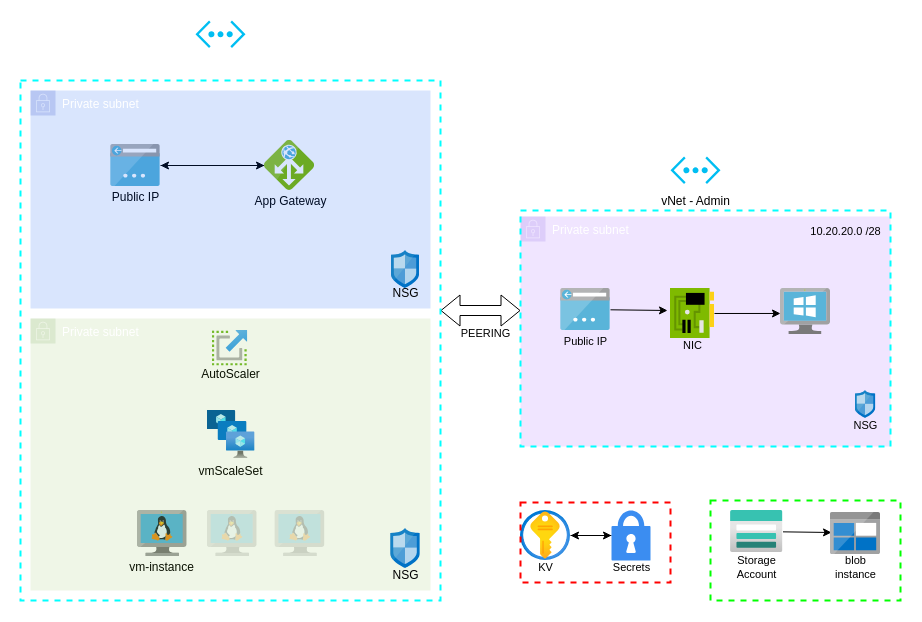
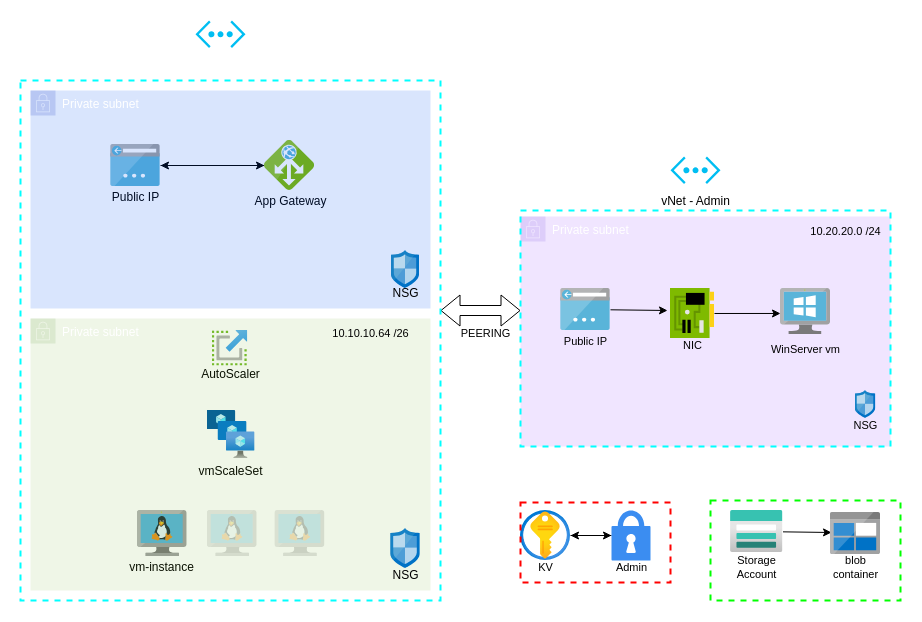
- <mxCell id="43" value="10.20.20.0 /28" style="text;html=1;align=center;verticalAlign=middle;resizable=0;points=[];autosize=1;strokeColor=none;fillColor=none;fontSize=11;" vertex="1" parent="31"><mxGeometry x="280" width="90" height="30" as="geometry" /></mxCell>
+ <mxCell id="43" value="10.20.20.0 /24" style="text;html=1;align=center;verticalAlign=middle;resizable=0;points=[];autosize=1;strokeColor=none;fillColor=none;fontSize=11;" vertex="1" parent="31"><mxGeometry x="280" width="90" height="30" as="geometry" /></mxCell>
+ <mxCell id="28" value="10.10.10.64 /26" style="text;html=1;align=center;verticalAlign=middle;resizable=0;points=[];autosize=1;strokeColor=none;fillColor=none;fontSize=11;" vertex="1" parent="27"><mxGeometry x="290" width="100" height="30" as="geometry" /></mxCell>
+ <mxCell id="39" value="WinServer vm" style="text;html=1;align=center;verticalAlign=middle;resizable=0;points=[];autosize=1;strokeColor=none;fillColor=none;fontSize=11;" vertex="1" parent="31"><mxGeometry x="240" y="118" width="90" height="30" as="geometry" /></mxCell>
- <mxCell id="50" value="Secrets" style="text;html=1;align=center;verticalAlign=middle;resizable=0;points=[];autosize=1;strokeColor=none;fillColor=none;fontSize=11;" vertex="1" parent="1"><mxGeometry x="600.5" y="552" width="60" height="30" as="geometry" /></mxCell>
+ <mxCell id="50" value="Admin" style="text;html=1;align=center;verticalAlign=middle;resizable=0;points=[];autosize=1;strokeColor=none;fillColor=none;fontSize=11;" vertex="1" parent="1"><mxGeometry x="600.5" y="552" width="60" height="30" as="geometry" /></mxCell>
- <mxCell id="52" value="blob &lt;br&gt;instance" style="text;html=1;align=center;verticalAlign=middle;resizable=0;points=[];autosize=1;strokeColor=none;fillColor=none;fontSize=11;" vertex="1" parent="1"><mxGeometry x="820" y="547" width="70" height="40" as="geometry" /></mxCell>
+ <mxCell id="52" value="blob &lt;br&gt;container" style="text;html=1;align=center;verticalAlign=middle;resizable=0;points=[];autosize=1;strokeColor=none;fillColor=none;fontSize=11;" vertex="1" parent="1"><mxGeometry x="820" y="547" width="70" height="40" as="geometry" /></mxCell>
